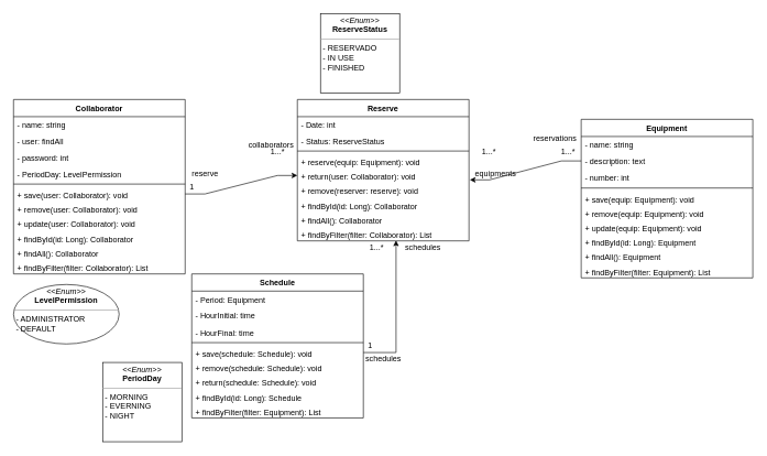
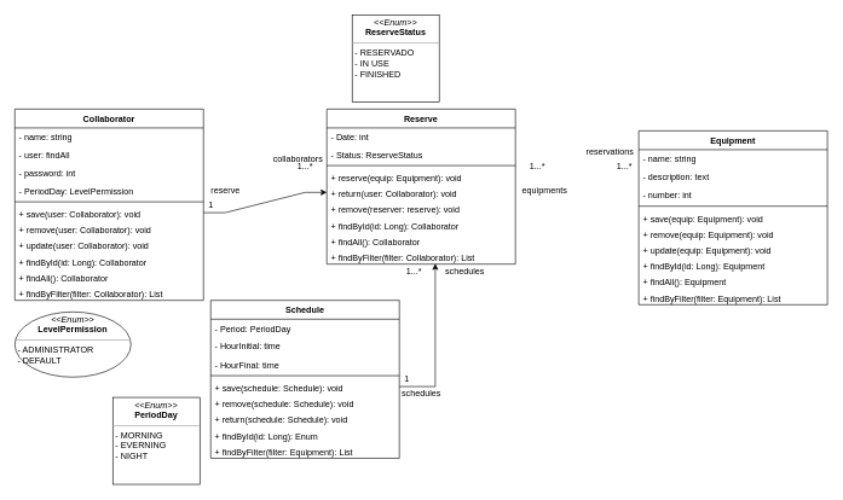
- <mxCell id="48" style="edgeStyle=entityRelationEdgeStyle;rounded=0;orthogonalLoop=1;jettySize=auto;html=1;exitX=0;exitY=0.5;exitDx=0;exitDy=0;entryX=1.005;entryY=-0.198;entryDx=0;entryDy=0;entryPerimeter=0;" parent="1" source="4" target="41" edge="1"><mxGeometry relative="1" as="geometry" /></mxCell>
- <mxCell id="26" value="- Period: Equipment" style="text;strokeColor=none;fillColor=none;align=left;verticalAlign=top;spacingLeft=4;spacingRight=4;overflow=hidden;rotatable=0;points=[[0,0.5],[1,0.5]];portConstraint=eastwest;" parent="25" vertex="1"><mxGeometry y="26" width="260" height="24" as="geometry" /></mxCell>
+ <mxCell id="26" value="- Period: PeriodDay" style="text;strokeColor=none;fillColor=none;align=left;verticalAlign=top;spacingLeft=4;spacingRight=4;overflow=hidden;rotatable=0;points=[[0,0.5],[1,0.5]];portConstraint=eastwest;" parent="25" vertex="1"><mxGeometry y="26" width="260" height="24" as="geometry" /></mxCell>
- <mxCell id="33" value="+ findById(id: Long): Schedule" style="text;strokeColor=none;fillColor=none;align=left;verticalAlign=top;spacingLeft=4;spacingRight=4;overflow=hidden;rotatable=0;points=[[0,0.5],[1,0.5]];portConstraint=eastwest;" parent="25" vertex="1"><mxGeometry y="174" width="260" height="22" as="geometry" /></mxCell>
+ <mxCell id="33" value="+ findById(id: Long): Enum" style="text;strokeColor=none;fillColor=none;align=left;verticalAlign=top;spacingLeft=4;spacingRight=4;overflow=hidden;rotatable=0;points=[[0,0.5],[1,0.5]];portConstraint=eastwest;" parent="25" vertex="1"><mxGeometry y="174" width="260" height="22" as="geometry" /></mxCell>
